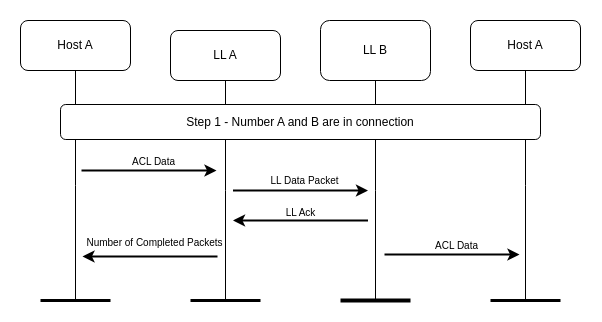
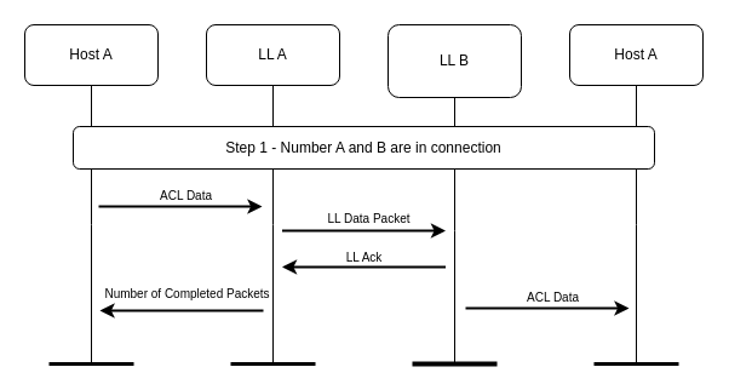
- <mxCell id="5" value="&lt;div&gt;LL A&lt;/div&gt;" style="rounded=1;whiteSpace=wrap;html=1;" vertex="1" parent="1"><mxGeometry x="170" y="30" width="110" height="50" as="geometry" /></mxCell>
+ <mxCell id="5" value="&lt;div&gt;LL A&lt;/div&gt;" style="rounded=1;whiteSpace=wrap;html=1;" vertex="1" parent="1"><mxGeometry x="170" y="20" width="110" height="50" as="geometry" /></mxCell>
